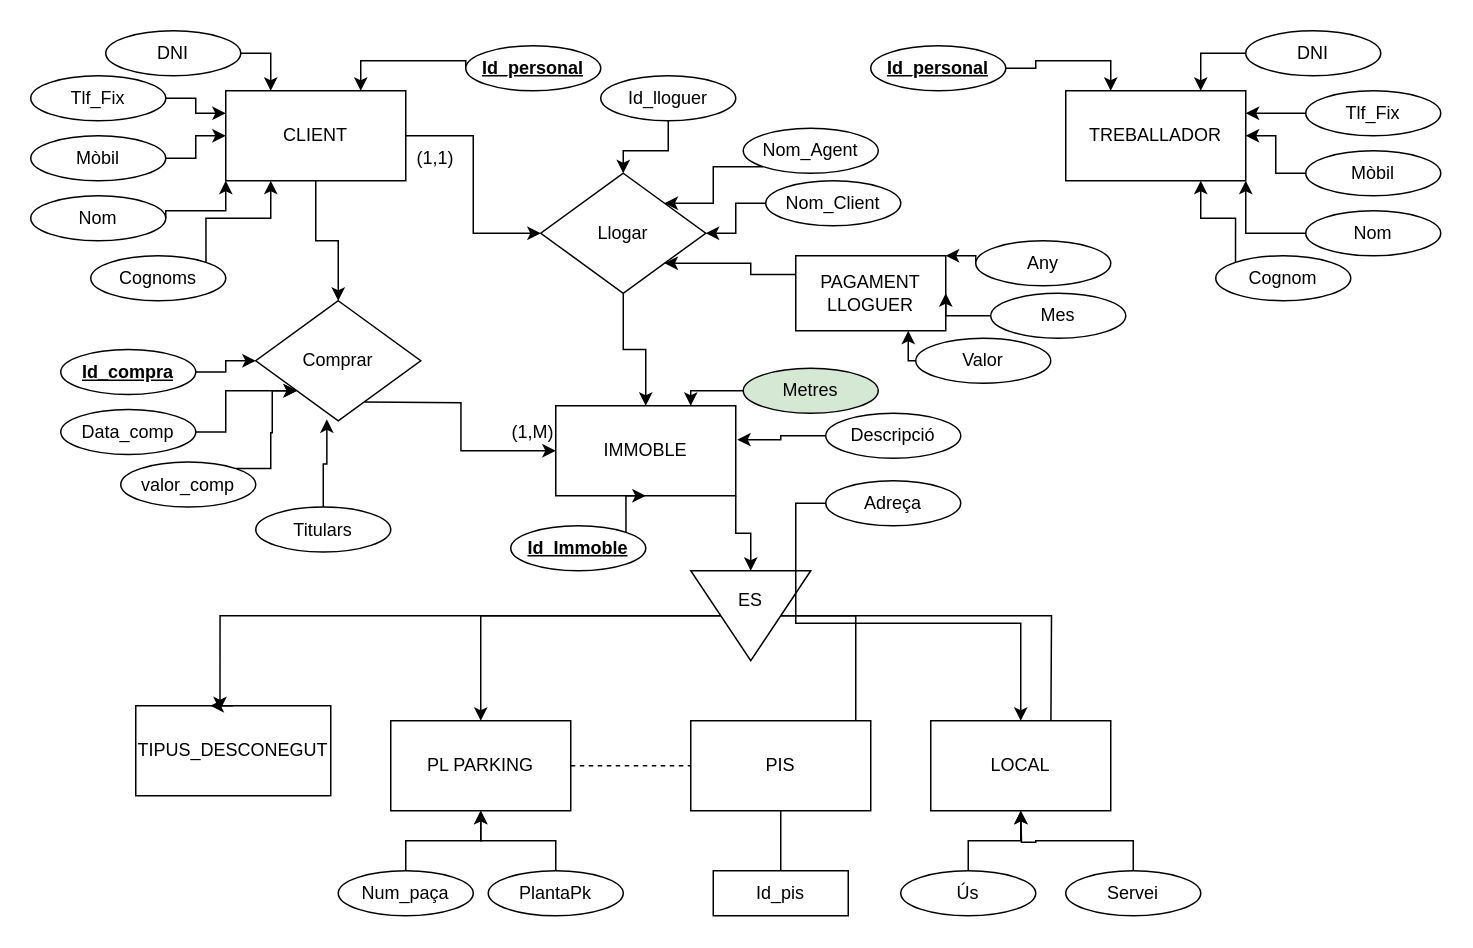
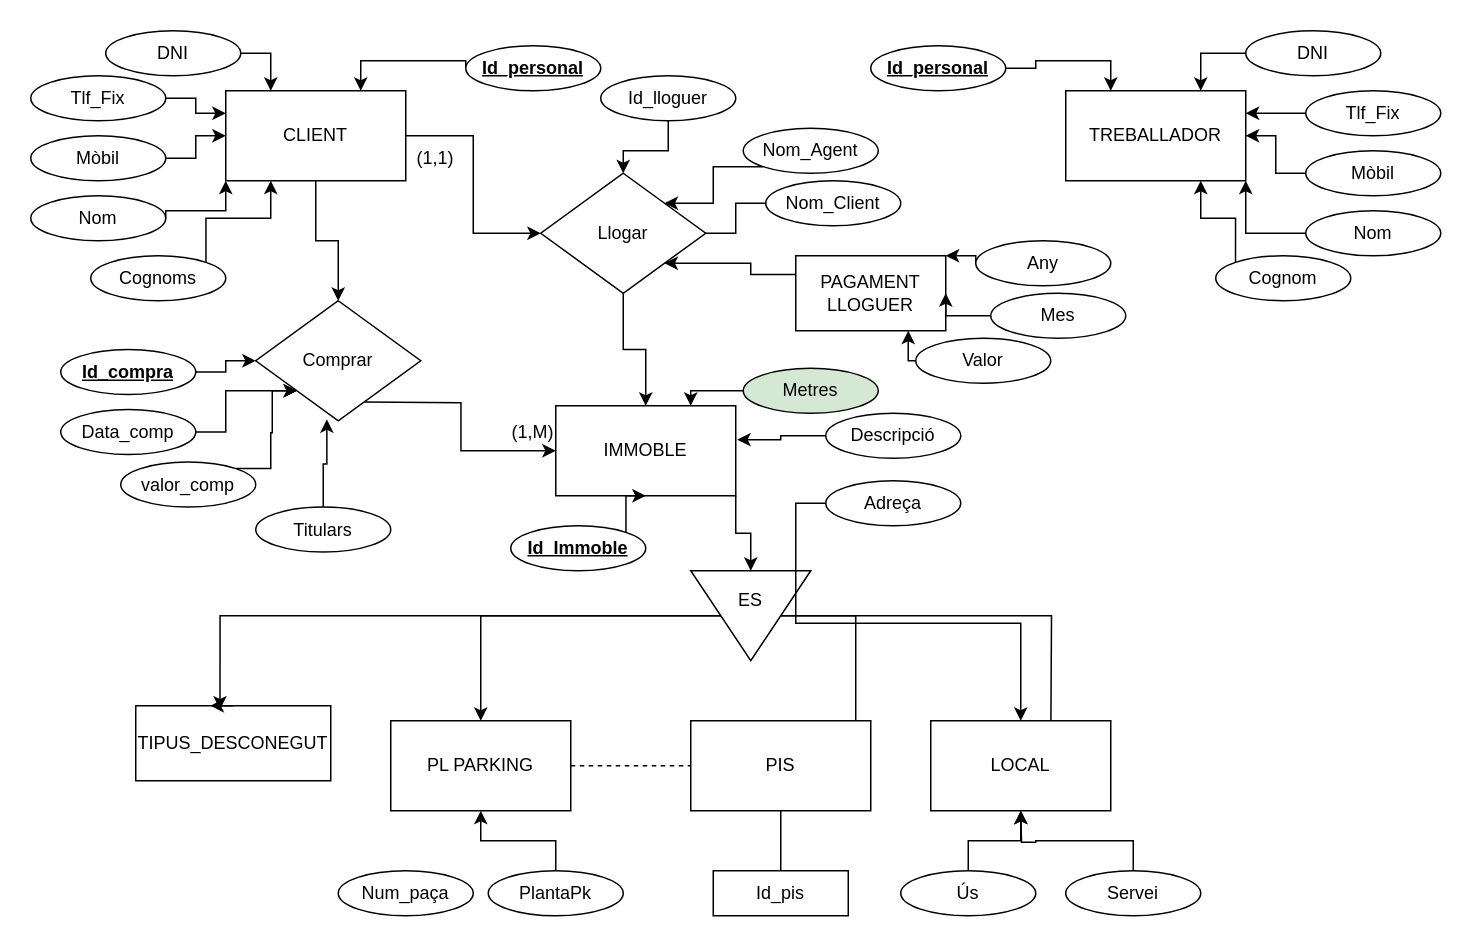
- <mxCell id="78" style="edgeStyle=orthogonalEdgeStyle;rounded=0;orthogonalLoop=1;jettySize=auto;html=1;exitX=0;exitY=0.5;exitDx=0;exitDy=0;" edge="1" parent="1" source="79" target="19"><mxGeometry relative="1" as="geometry" /></mxCell>
+ <mxCell id="78" style="edgeStyle=orthogonalEdgeStyle;rounded=0;orthogonalLoop=1;jettySize=auto;html=1;exitX=0;exitY=0.5;exitDx=0;exitDy=0;endArrow=none;" edge="1" parent="1" source="79" target="19"><mxGeometry relative="1" as="geometry" /></mxCell>
- <mxCell id="61" value="TIPUS_DESCONEGUT" style="rounded=0;whiteSpace=wrap;html=1;" vertex="1" parent="1"><mxGeometry x="90" y="470" width="130" height="60" as="geometry" /></mxCell>
+ <mxCell id="61" value="TIPUS_DESCONEGUT" style="rounded=0;whiteSpace=wrap;html=1;" vertex="1" parent="1"><mxGeometry x="90" y="470" width="130" height="50" as="geometry" /></mxCell>
- <mxCell id="57" style="edgeStyle=orthogonalEdgeStyle;rounded=0;orthogonalLoop=1;jettySize=auto;html=1;exitX=0.5;exitY=0;exitDx=0;exitDy=0;entryX=0.5;entryY=1;entryDx=0;entryDy=0;" edge="1" parent="1" source="58" target="15"><mxGeometry relative="1" as="geometry" /></mxCell>
